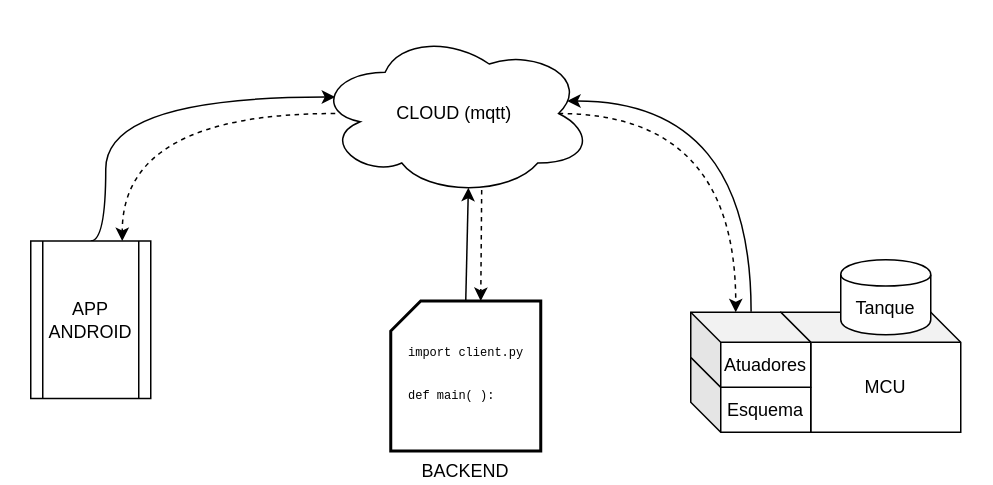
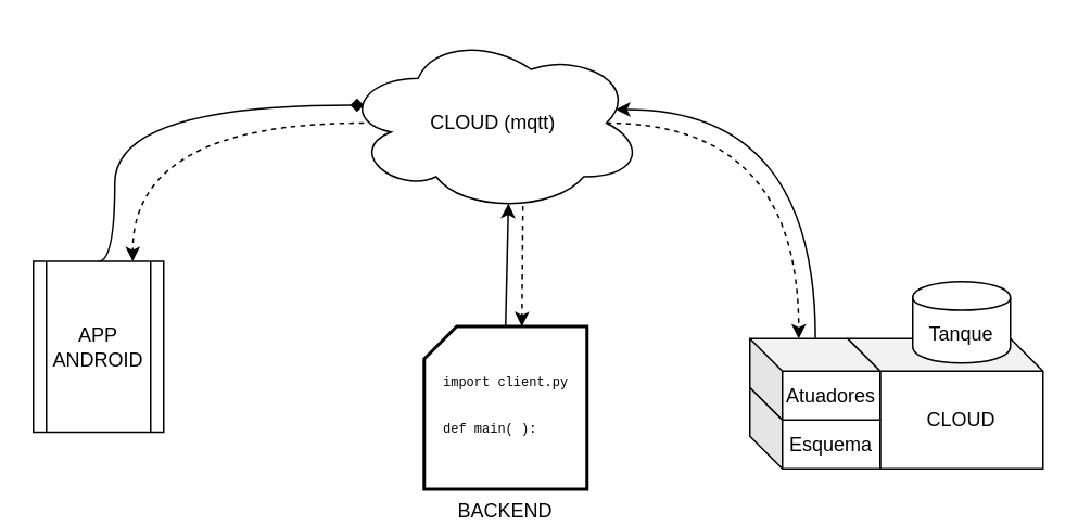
- <mxCell id="2" style="edgeStyle=orthogonalEdgeStyle;rounded=0;orthogonalLoop=1;jettySize=auto;html=1;exitX=0.5;exitY=0;exitDx=0;exitDy=0;entryX=0.07;entryY=0.4;entryDx=0;entryDy=0;entryPerimeter=0;curved=1;" edge="1" parent="1" source="3" target="5"><mxGeometry relative="1" as="geometry"><Array as="points"><mxPoint x="70" y="64" /></Array></mxGeometry></mxCell>
+ <mxCell id="2" style="edgeStyle=orthogonalEdgeStyle;rounded=0;orthogonalLoop=1;jettySize=auto;html=1;exitX=0.5;exitY=0;exitDx=0;exitDy=0;entryX=0.07;entryY=0.4;entryDx=0;entryDy=0;entryPerimeter=0;curved=1;endArrow=diamond;" edge="1" parent="1" source="3" target="5"><mxGeometry relative="1" as="geometry"><Array as="points"><mxPoint x="70" y="64" /></Array></mxGeometry></mxCell>
- <mxCell id="9" value="MCU" style="shape=cube;whiteSpace=wrap;html=1;boundedLbl=1;backgroundOutline=1;darkOpacity=0.05;darkOpacity2=0.1;" vertex="1" parent="1"><mxGeometry x="520" y="207.5" width="120" height="80" as="geometry" /></mxCell>
+ <mxCell id="9" value="CLOUD" style="shape=cube;whiteSpace=wrap;html=1;boundedLbl=1;backgroundOutline=1;darkOpacity=0.05;darkOpacity2=0.1;" vertex="1" parent="1"><mxGeometry x="520" y="207.5" width="120" height="80" as="geometry" /></mxCell>
